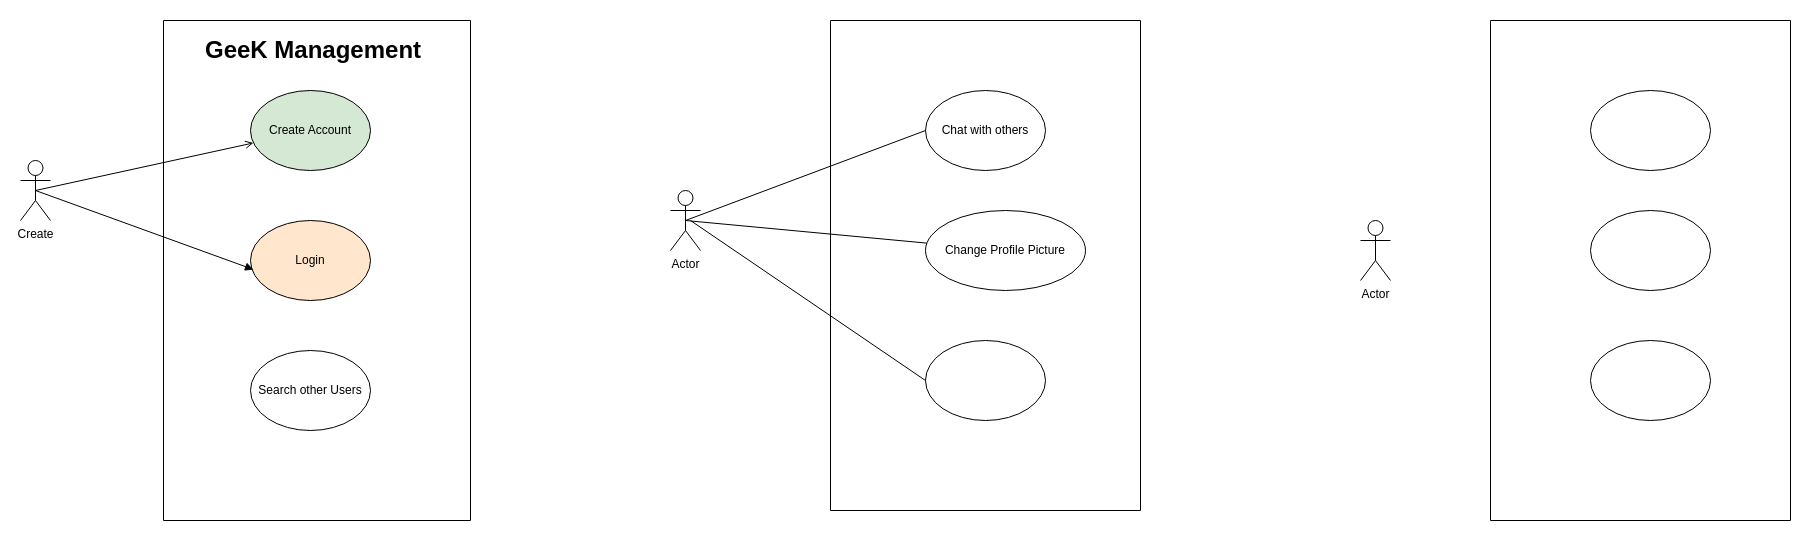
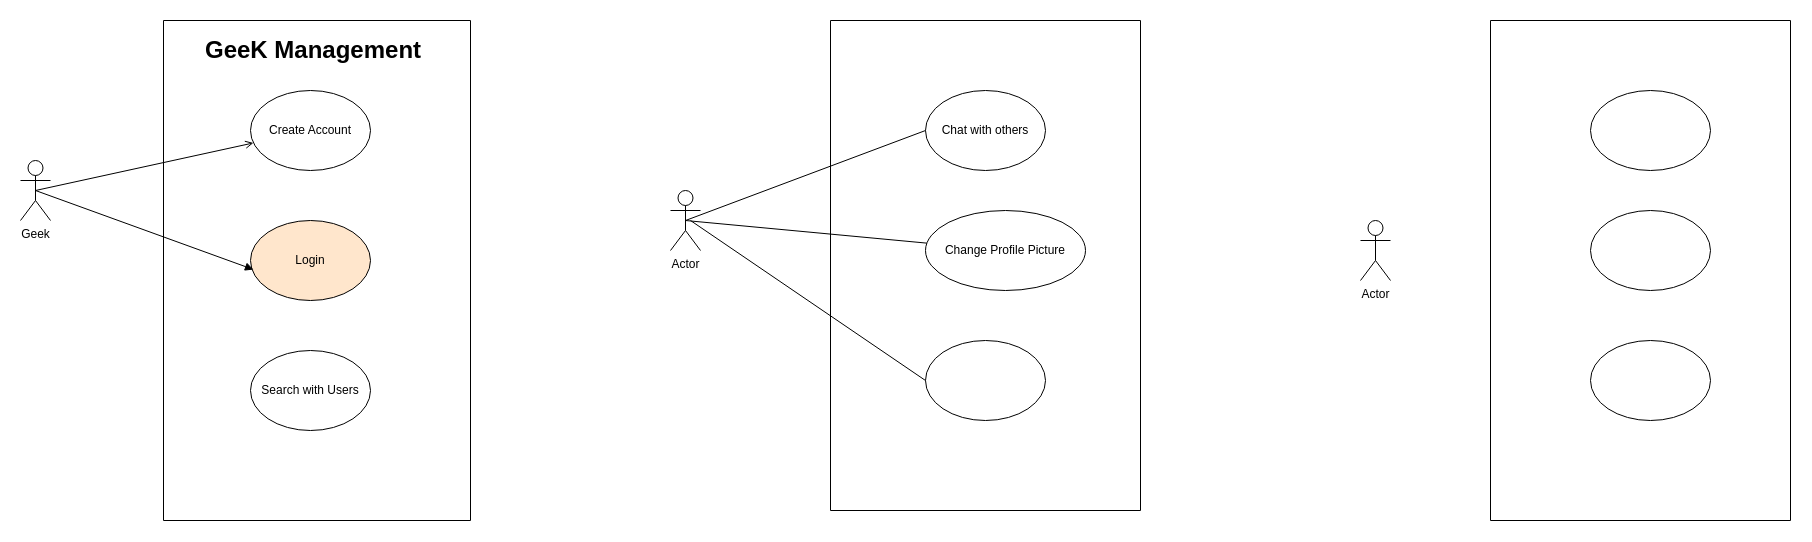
- <mxCell id="5" value="Create Account" style="ellipse;whiteSpace=wrap;html=1;fillColor=#d5e8d4;" vertex="1" parent="3"><mxGeometry x="87" y="70" width="120" height="80" as="geometry" /></mxCell>
+ <mxCell id="5" value="Create Account" style="ellipse;whiteSpace=wrap;html=1;" vertex="1" parent="3"><mxGeometry x="87" y="70" width="120" height="80" as="geometry" /></mxCell>
- <mxCell id="2" value="Create" style="shape=umlActor;verticalLabelPosition=bottom;verticalAlign=top;html=1;outlineConnect=0;" vertex="1" parent="1"><mxGeometry x="20" y="160" width="30" height="60" as="geometry" /></mxCell>
+ <mxCell id="2" value="Geek" style="shape=umlActor;verticalLabelPosition=bottom;verticalAlign=top;html=1;outlineConnect=0;" vertex="1" parent="1"><mxGeometry x="20" y="160" width="30" height="60" as="geometry" /></mxCell>
- <mxCell id="7" value="Search other Users" style="ellipse;whiteSpace=wrap;html=1;" vertex="1" parent="3"><mxGeometry x="87" y="330" width="120" height="80" as="geometry" /></mxCell>
+ <mxCell id="7" value="Search with Users" style="ellipse;whiteSpace=wrap;html=1;" vertex="1" parent="3"><mxGeometry x="87" y="330" width="120" height="80" as="geometry" /></mxCell>
